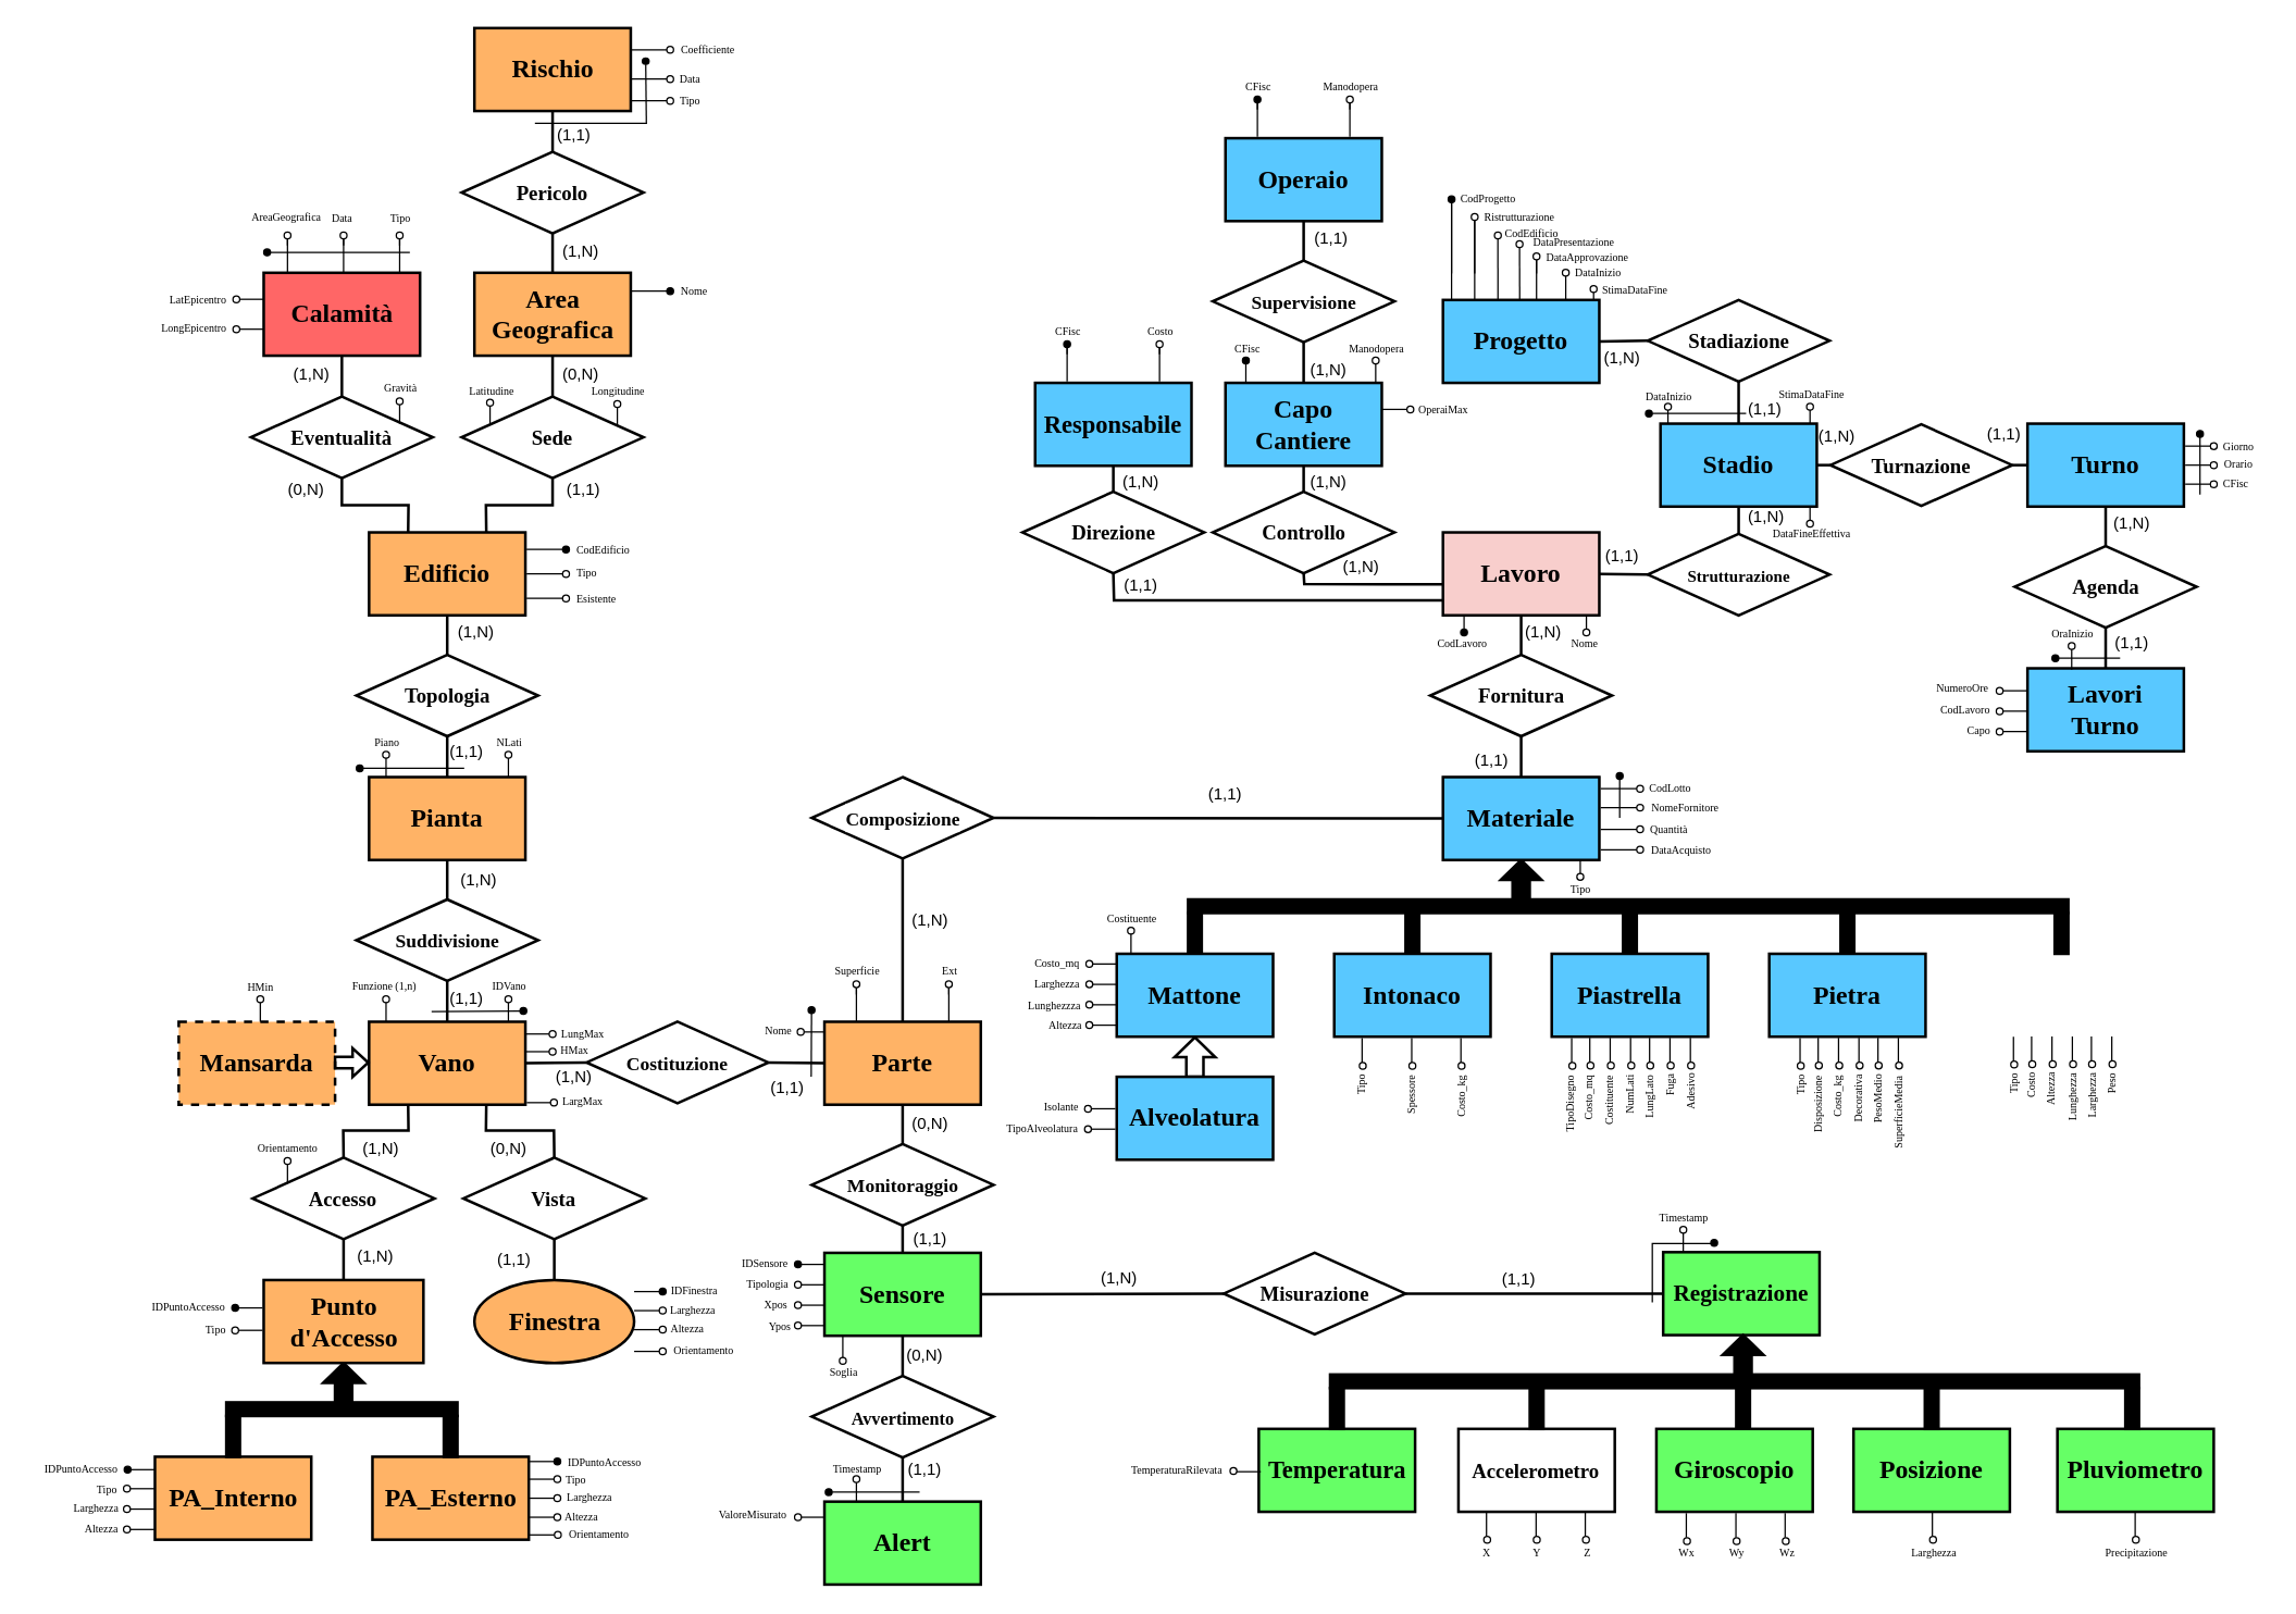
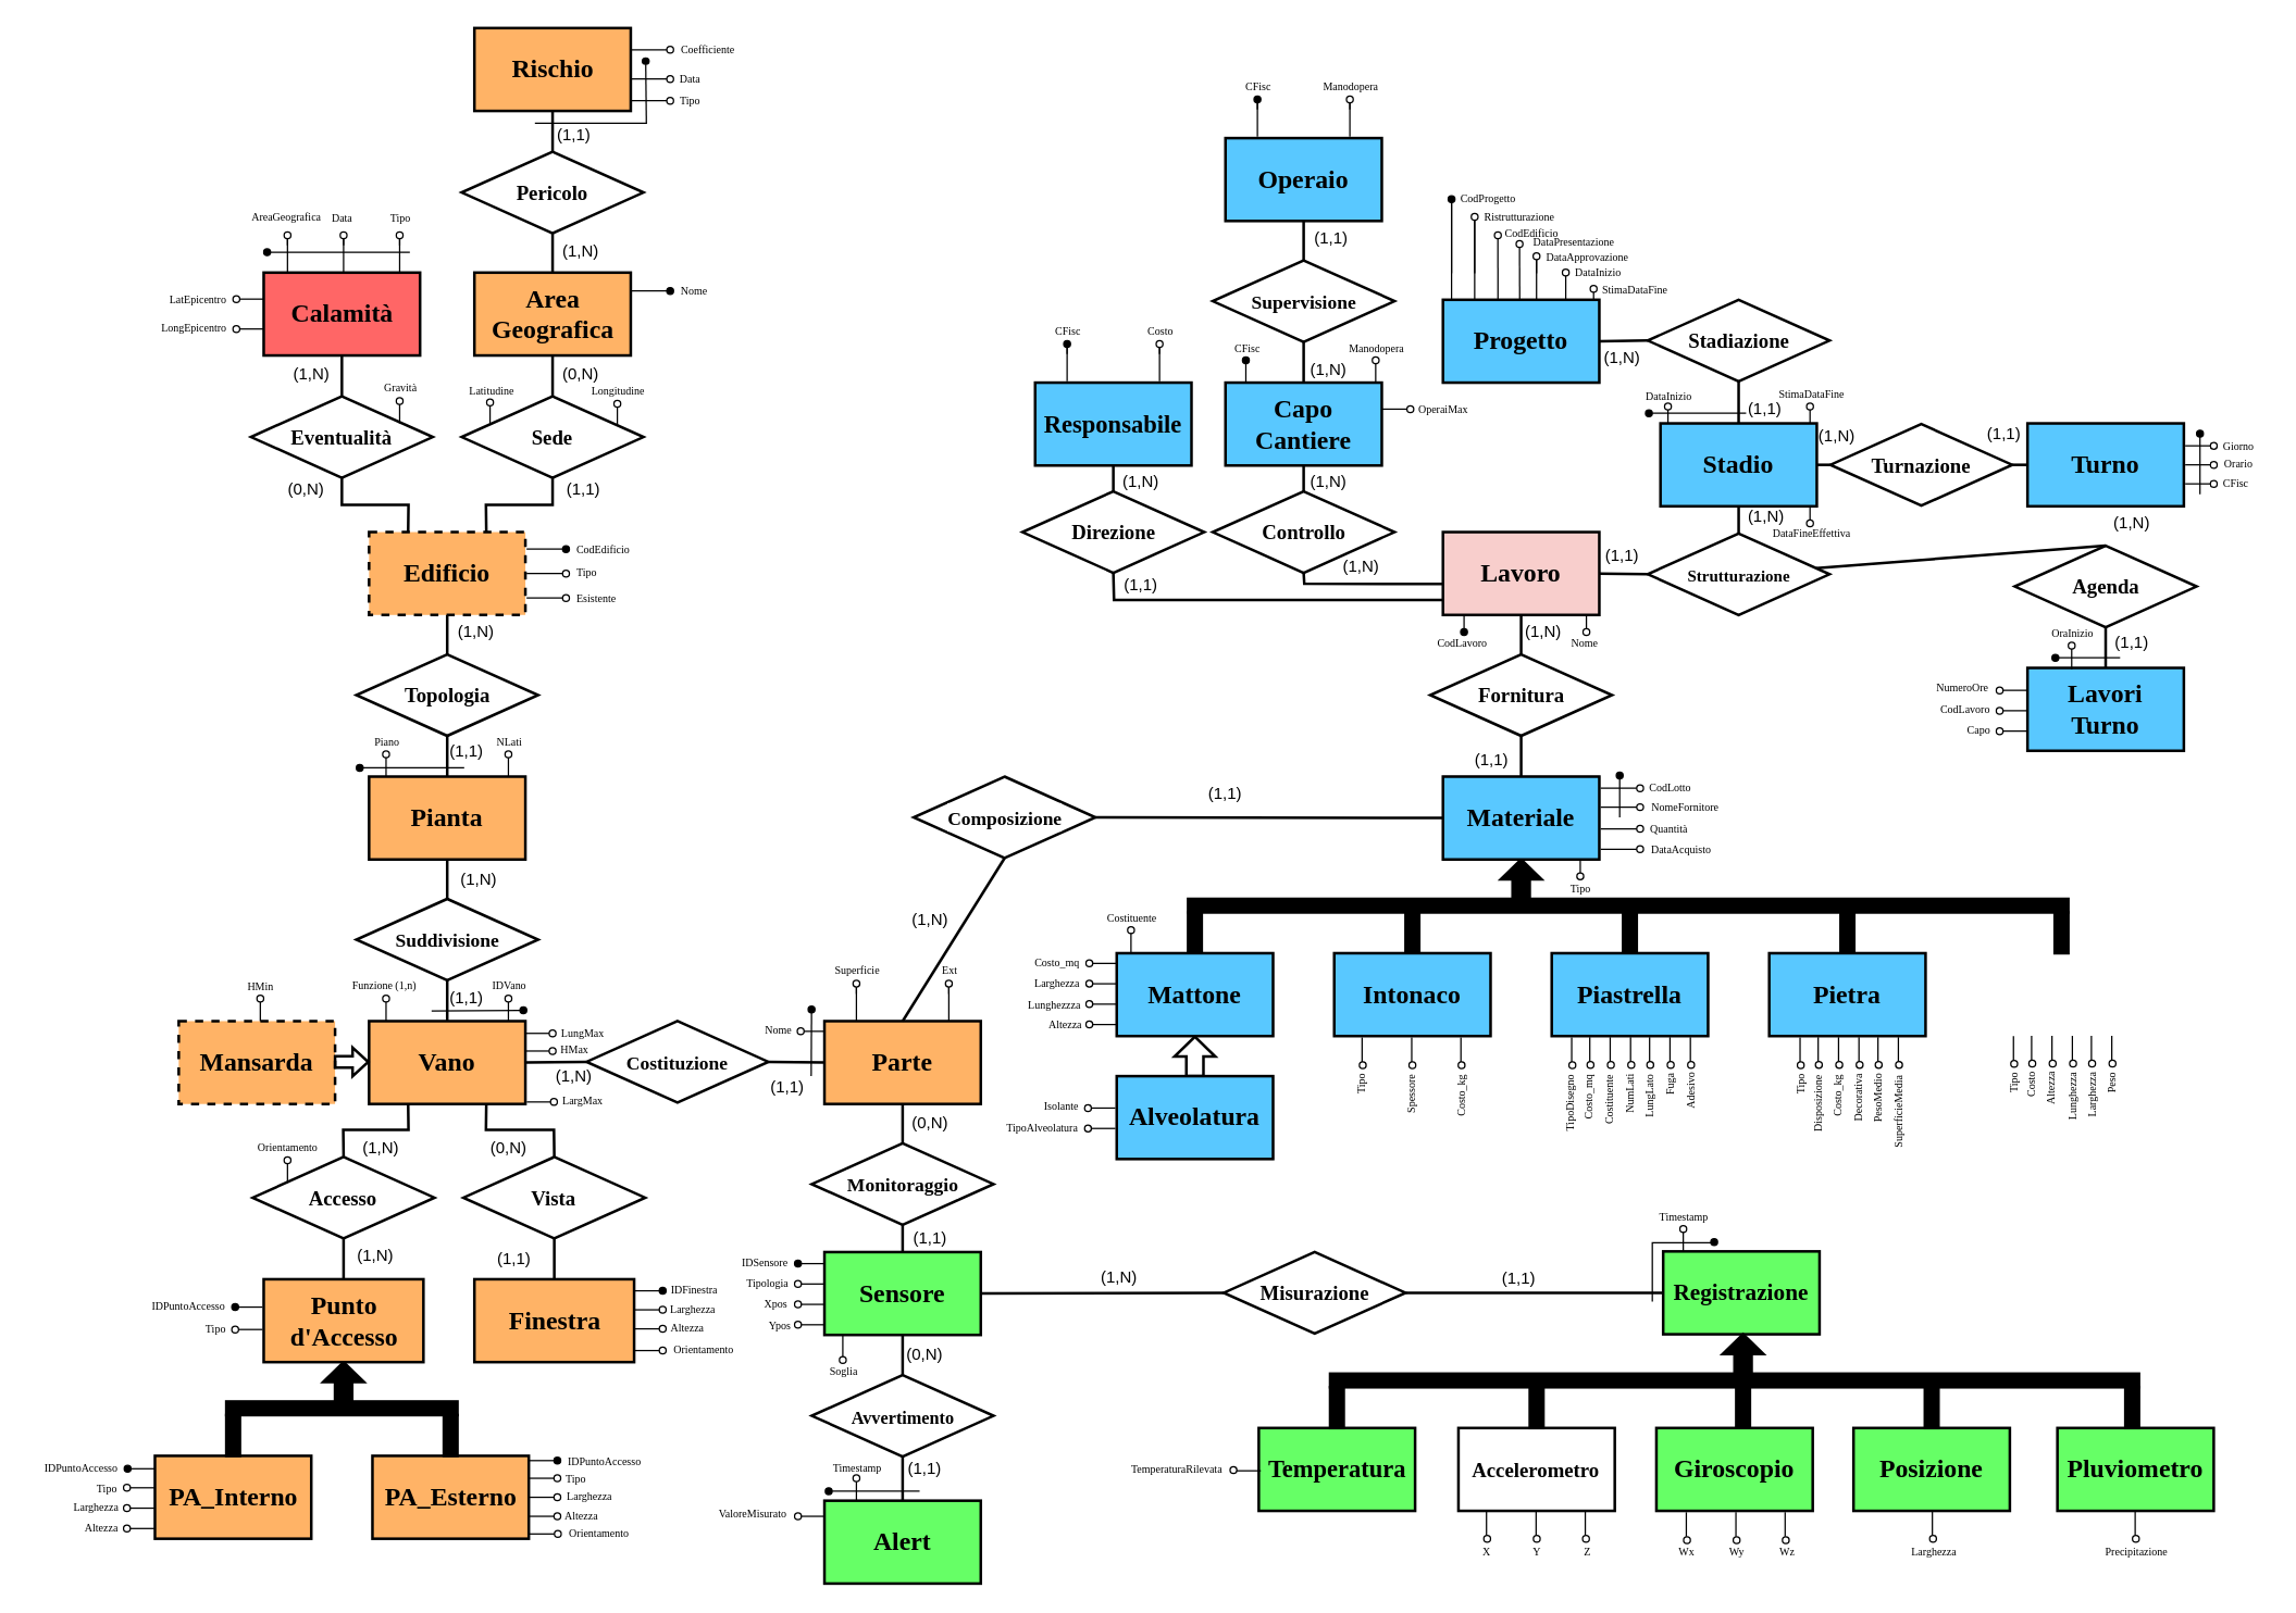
- <mxCell id="79" value="" style="endArrow=none;html=1;rounded=0;strokeWidth=2;fontFamily=Comic Sans MS;fontSize=15;entryX=0.5;entryY=1;entryDx=0;entryDy=0;exitX=0.5;exitY=0;exitDx=0;exitDy=0;" parent="1" source="44" target="31" edge="1"><mxGeometry relative="1" as="geometry"><mxPoint x="938.505" y="481" as="sourcePoint" /><mxPoint x="938.5" y="462" as="targetPoint" /></mxGeometry></mxCell>
+ <mxCell id="79" value="" style="endArrow=none;html=1;rounded=0;strokeWidth=2;fontFamily=Comic Sans MS;fontSize=15;exitX=0.5;exitY=0;exitDx=0;exitDy=0;" parent="1" source="44" target="43" edge="1"><mxGeometry relative="1" as="geometry"><mxPoint x="938.505" y="481" as="sourcePoint" /><mxPoint x="938.5" y="462" as="targetPoint" /></mxGeometry></mxCell>
- <mxCell id="2" value="&lt;font size=&quot;1&quot; face=&quot;Comic Sans MS&quot;&gt;&lt;b style=&quot;font-size: 19px;&quot;&gt;Edificio&lt;/b&gt;&lt;/font&gt;" style="whiteSpace=wrap;html=1;align=center;strokeWidth=2;fillColor=#FFB366;" parent="1" vertex="1"><mxGeometry x="271" y="391" width="115" height="61" as="geometry" /></mxCell>
+ <mxCell id="2" value="&lt;font size=&quot;1&quot; face=&quot;Comic Sans MS&quot;&gt;&lt;b style=&quot;font-size: 19px;&quot;&gt;Edificio&lt;/b&gt;&lt;/font&gt;" style="whiteSpace=wrap;html=1;align=center;strokeWidth=2;fillColor=#FFB366;dashed=1;" parent="1" vertex="1"><mxGeometry x="271" y="391" width="115" height="61" as="geometry" /></mxCell>
- <mxCell id="36" value="&lt;font size=&quot;1&quot; style=&quot;&quot;&gt;&lt;b style=&quot;font-size: 14px;&quot;&gt;Composizione&lt;/b&gt;&lt;/font&gt;" style="shape=rhombus;perimeter=rhombusPerimeter;whiteSpace=wrap;html=1;align=center;labelBackgroundColor=#FFFFFF;strokeWidth=2;fontFamily=Comic Sans MS;fontSize=18;" parent="1" vertex="1"><mxGeometry x="596.63" y="571" width="133.75" height="60" as="geometry" /></mxCell>
+ <mxCell id="36" value="&lt;font size=&quot;1&quot; style=&quot;&quot;&gt;&lt;b style=&quot;font-size: 14px;&quot;&gt;Composizione&lt;/b&gt;&lt;/font&gt;" style="shape=rhombus;perimeter=rhombusPerimeter;whiteSpace=wrap;html=1;align=center;labelBackgroundColor=#FFFFFF;strokeWidth=2;fontFamily=Comic Sans MS;fontSize=18;" parent="1" vertex="1"><mxGeometry x="671.63" y="571" width="133.75" height="60" as="geometry" /></mxCell>
- <mxCell id="32" value="&lt;font size=&quot;1&quot; face=&quot;Comic Sans MS&quot;&gt;&lt;b style=&quot;font-size: 19px;&quot;&gt;Finestra&lt;br&gt;&lt;/b&gt;&lt;/font&gt;" style="ellipse;whiteSpace=wrap;html=1;align=center;fillColor=#FFB366;strokeWidth=2;" parent="1" vertex="1"><mxGeometry x="348.5" y="941" width="117.5" height="61" as="geometry" /></mxCell>
+ <mxCell id="32" value="&lt;font size=&quot;1&quot; face=&quot;Comic Sans MS&quot;&gt;&lt;b style=&quot;font-size: 19px;&quot;&gt;Finestra&lt;br&gt;&lt;/b&gt;&lt;/font&gt;" style="whiteSpace=wrap;html=1;align=center;fillColor=#FFB366;strokeWidth=2;" parent="1" vertex="1"><mxGeometry x="348.5" y="941" width="117.5" height="61" as="geometry" /></mxCell>
